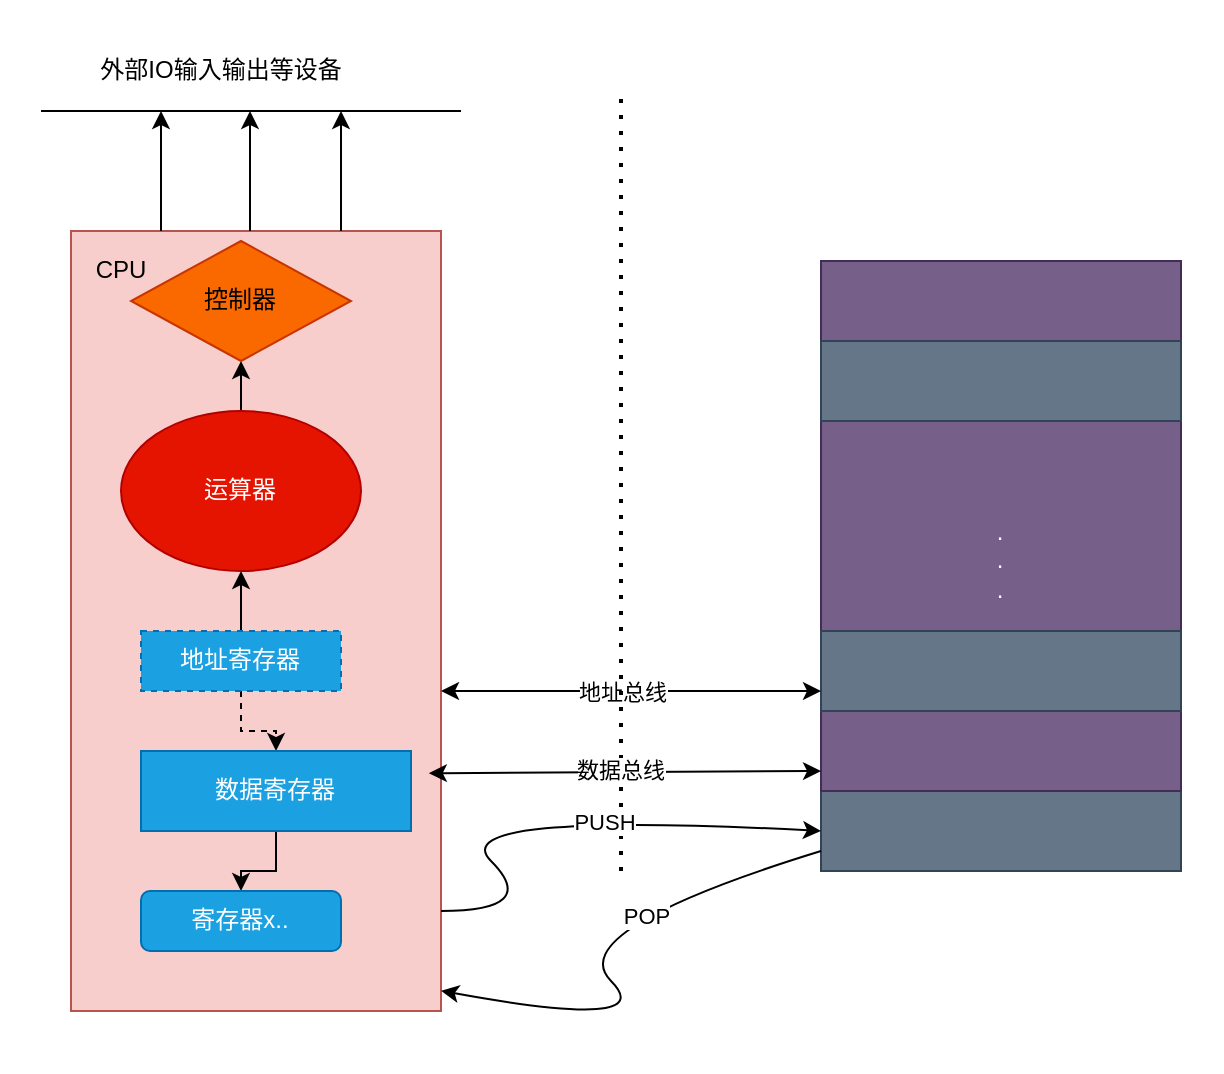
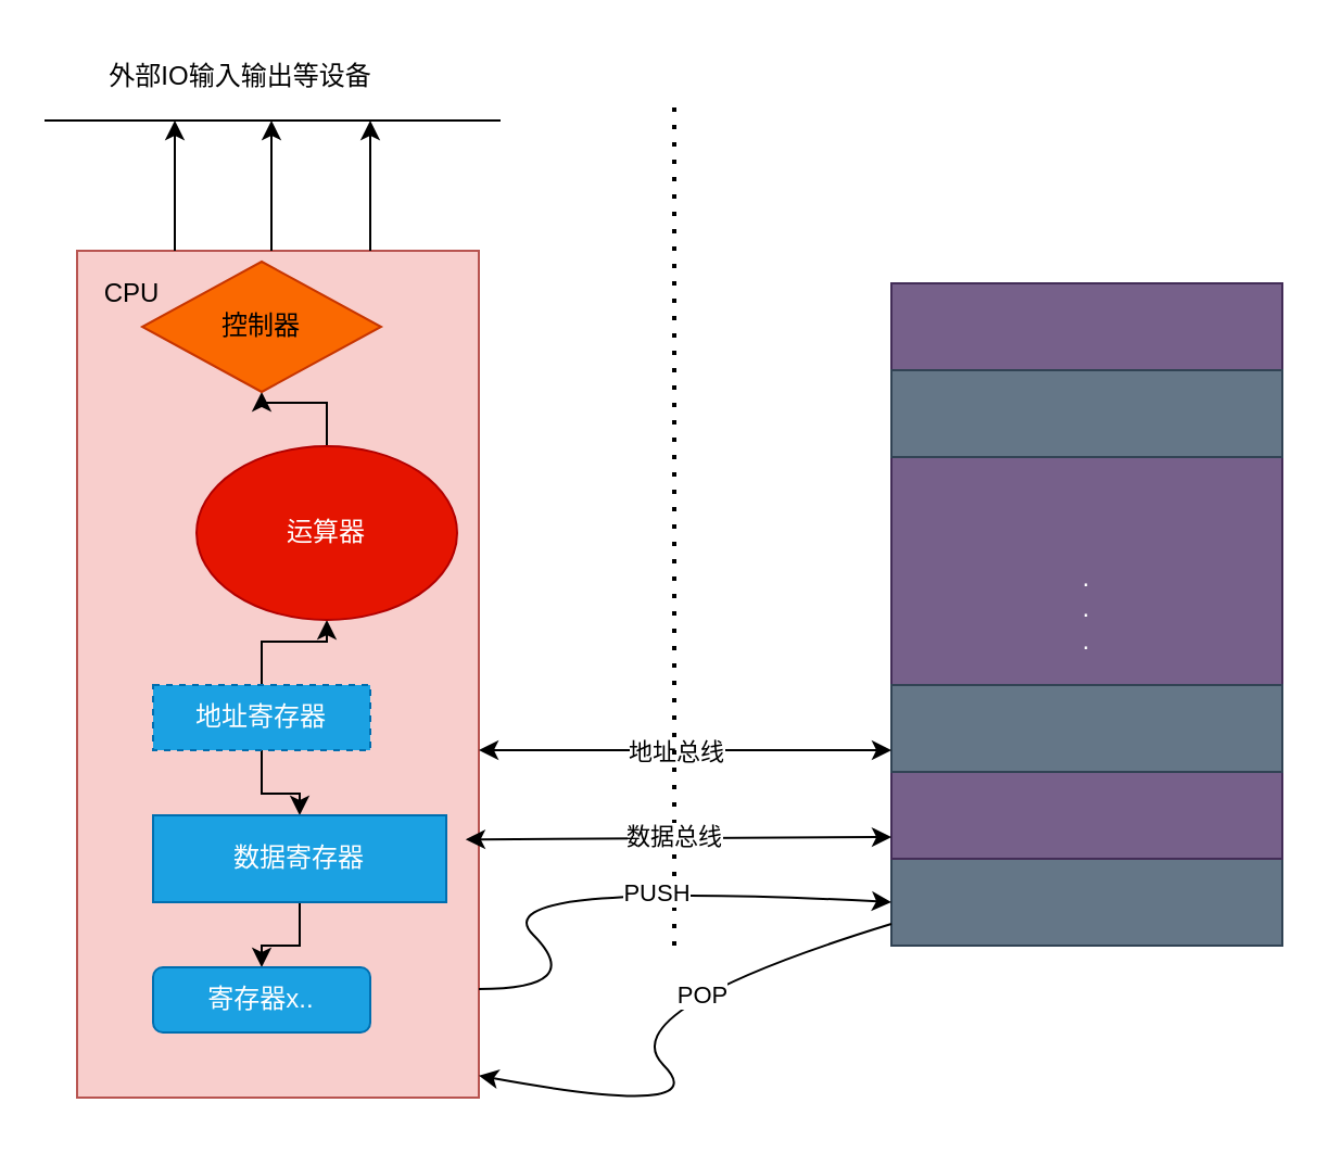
- <mxCell id="16" value="运算器" style="ellipse;whiteSpace=wrap;html=1;fillColor=#e51400;fontColor=#ffffff;strokeColor=#B20000;" vertex="1" parent="1"><mxGeometry x="60" y="205" width="120" height="80" as="geometry" /></mxCell>
+ <mxCell id="16" value="运算器" style="ellipse;whiteSpace=wrap;html=1;fillColor=#e51400;fontColor=#ffffff;strokeColor=#B20000;" vertex="1" parent="1"><mxGeometry x="90" y="205" width="120" height="80" as="geometry" /></mxCell>
- <mxCell id="6" value="" style="edgeStyle=orthogonalEdgeStyle;rounded=0;orthogonalLoop=1;jettySize=auto;html=1;dashed=1;" edge="1" parent="1" source="7" target="9"><mxGeometry relative="1" as="geometry" /></mxCell>
+ <mxCell id="6" value="" style="edgeStyle=orthogonalEdgeStyle;rounded=0;orthogonalLoop=1;jettySize=auto;html=1;" edge="1" parent="1" source="7" target="9"><mxGeometry relative="1" as="geometry" /></mxCell>
